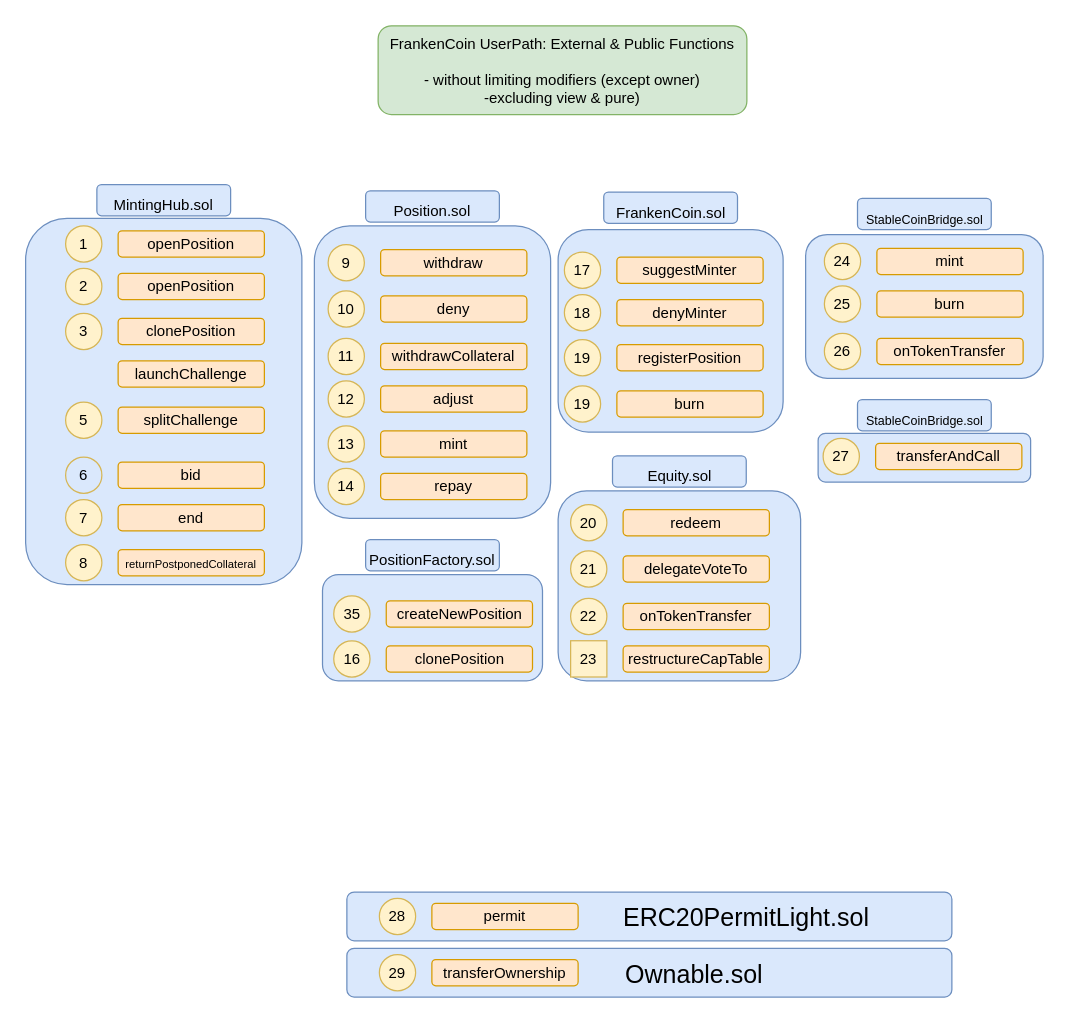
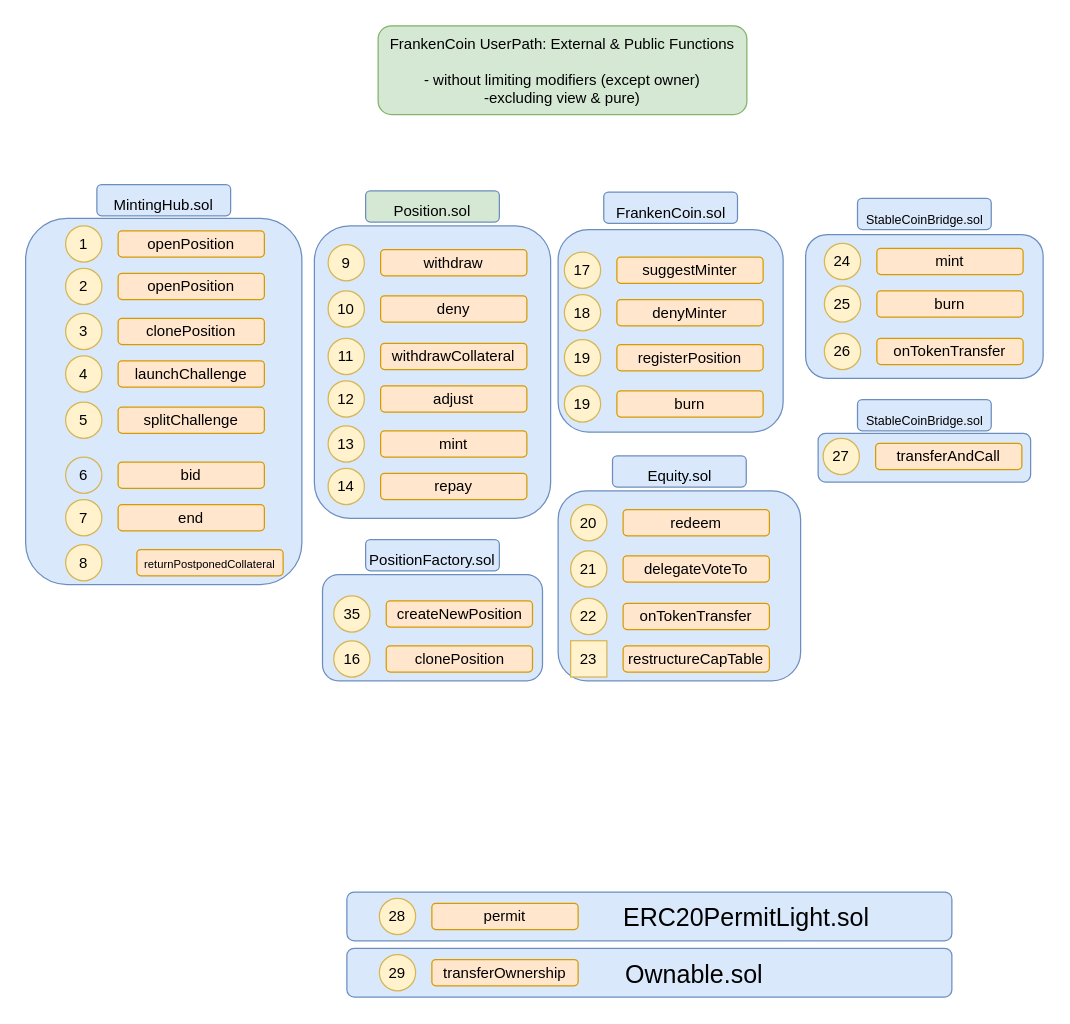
- <mxCell id="73" value="&lt;div&gt;&lt;font style=&quot;font-size: 12px;&quot;&gt;Position.sol&lt;/font&gt;&lt;/div&gt;" style="rounded=1;whiteSpace=wrap;html=1;fontSize=20;fillColor=#dae8fc;strokeColor=#6c8ebf;" vertex="1" parent="1"><mxGeometry x="292" y="152" width="107" height="25" as="geometry" /></mxCell>
+ <mxCell id="73" value="&lt;div&gt;&lt;font style=&quot;font-size: 12px;&quot;&gt;Position.sol&lt;/font&gt;&lt;/div&gt;" style="rounded=1;whiteSpace=wrap;html=1;fontSize=20;fillColor=#d5e8d4;strokeColor=#6c8ebf;" vertex="1" parent="1"><mxGeometry x="292" y="152" width="107" height="25" as="geometry" /></mxCell>
+ <mxCell id="19" value="4" style="ellipse;whiteSpace=wrap;html=1;aspect=fixed;fillColor=#fff2cc;strokeColor=#d6b656;" vertex="1" parent="1"><mxGeometry x="52" y="284" width="29" height="29" as="geometry" /></mxCell>
- <mxCell id="26" value="&lt;div&gt;&lt;font style=&quot;font-size: 9px;&quot;&gt;returnPostponedCollateral&lt;/font&gt;&lt;/div&gt;" style="rounded=1;whiteSpace=wrap;html=1;fillColor=#ffe6cc;strokeColor=#d79b00;" vertex="1" parent="1"><mxGeometry x="94" y="439" width="117" height="21" as="geometry" /></mxCell>
+ <mxCell id="26" value="&lt;div&gt;&lt;font style=&quot;font-size: 9px;&quot;&gt;returnPostponedCollateral&lt;/font&gt;&lt;/div&gt;" style="rounded=1;whiteSpace=wrap;html=1;fillColor=#ffe6cc;strokeColor=#d79b00;" vertex="1" parent="1"><mxGeometry x="109" y="439" width="117" height="21" as="geometry" /></mxCell>
